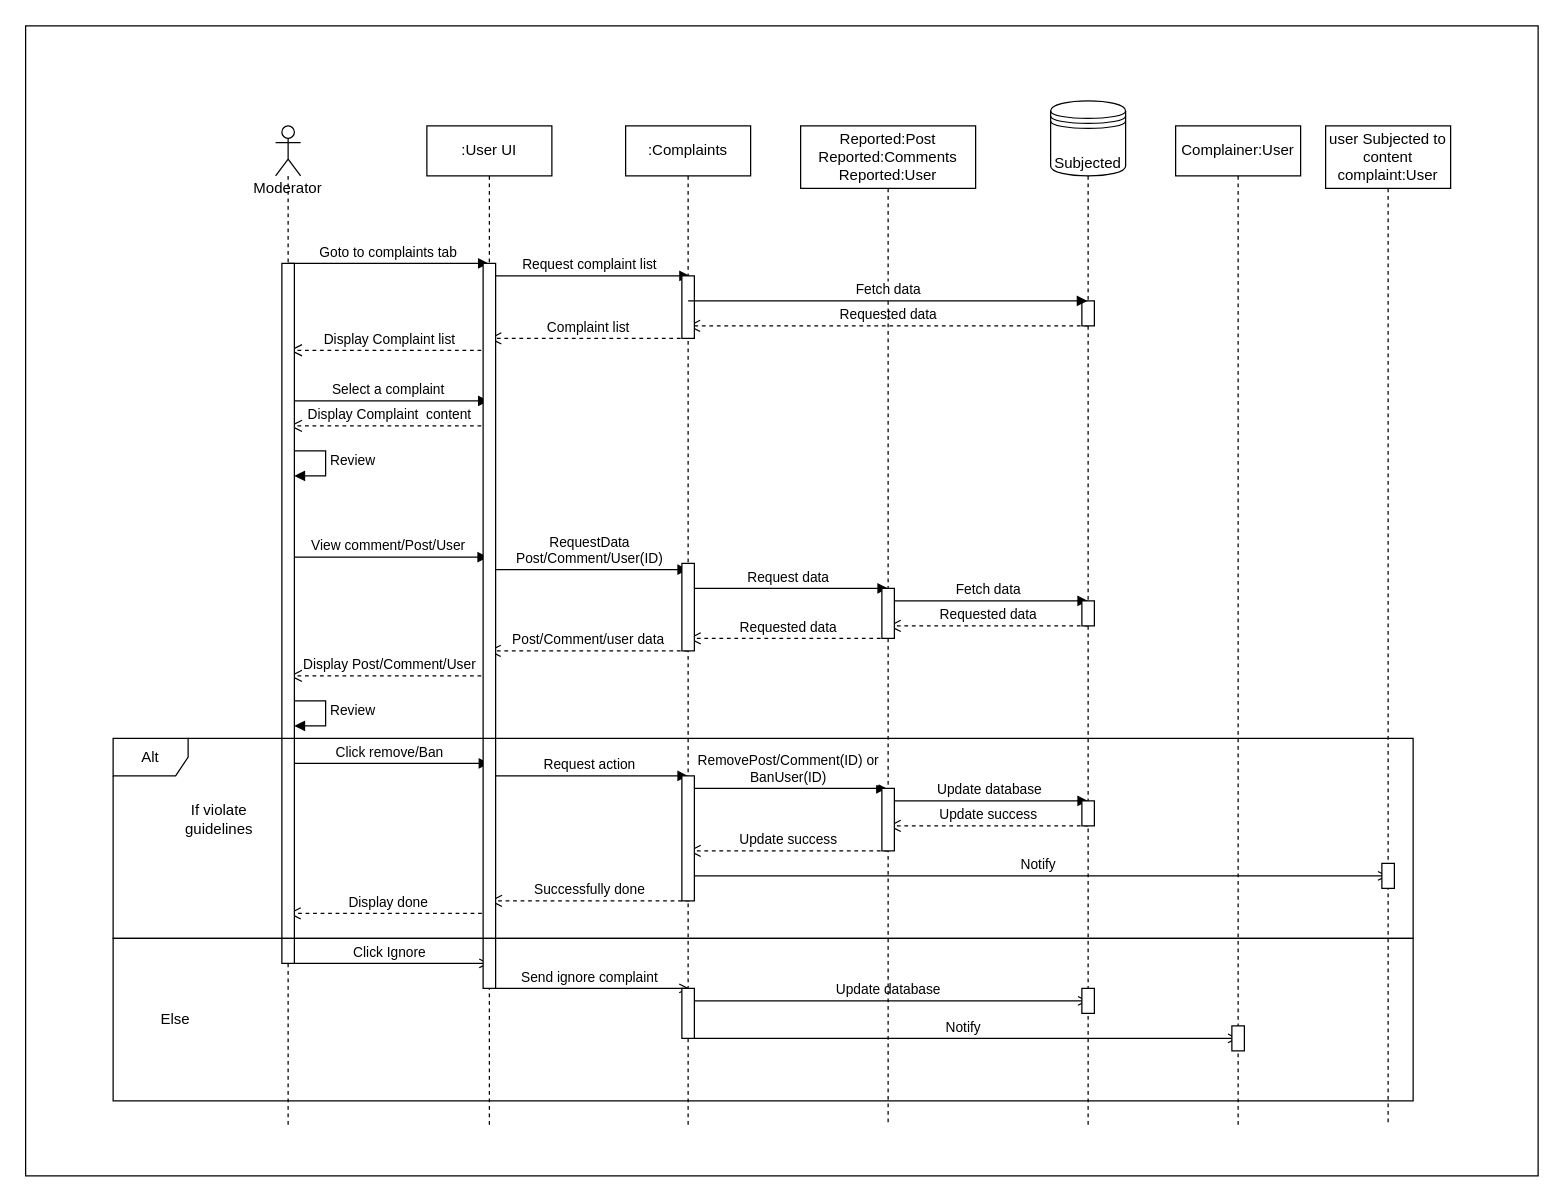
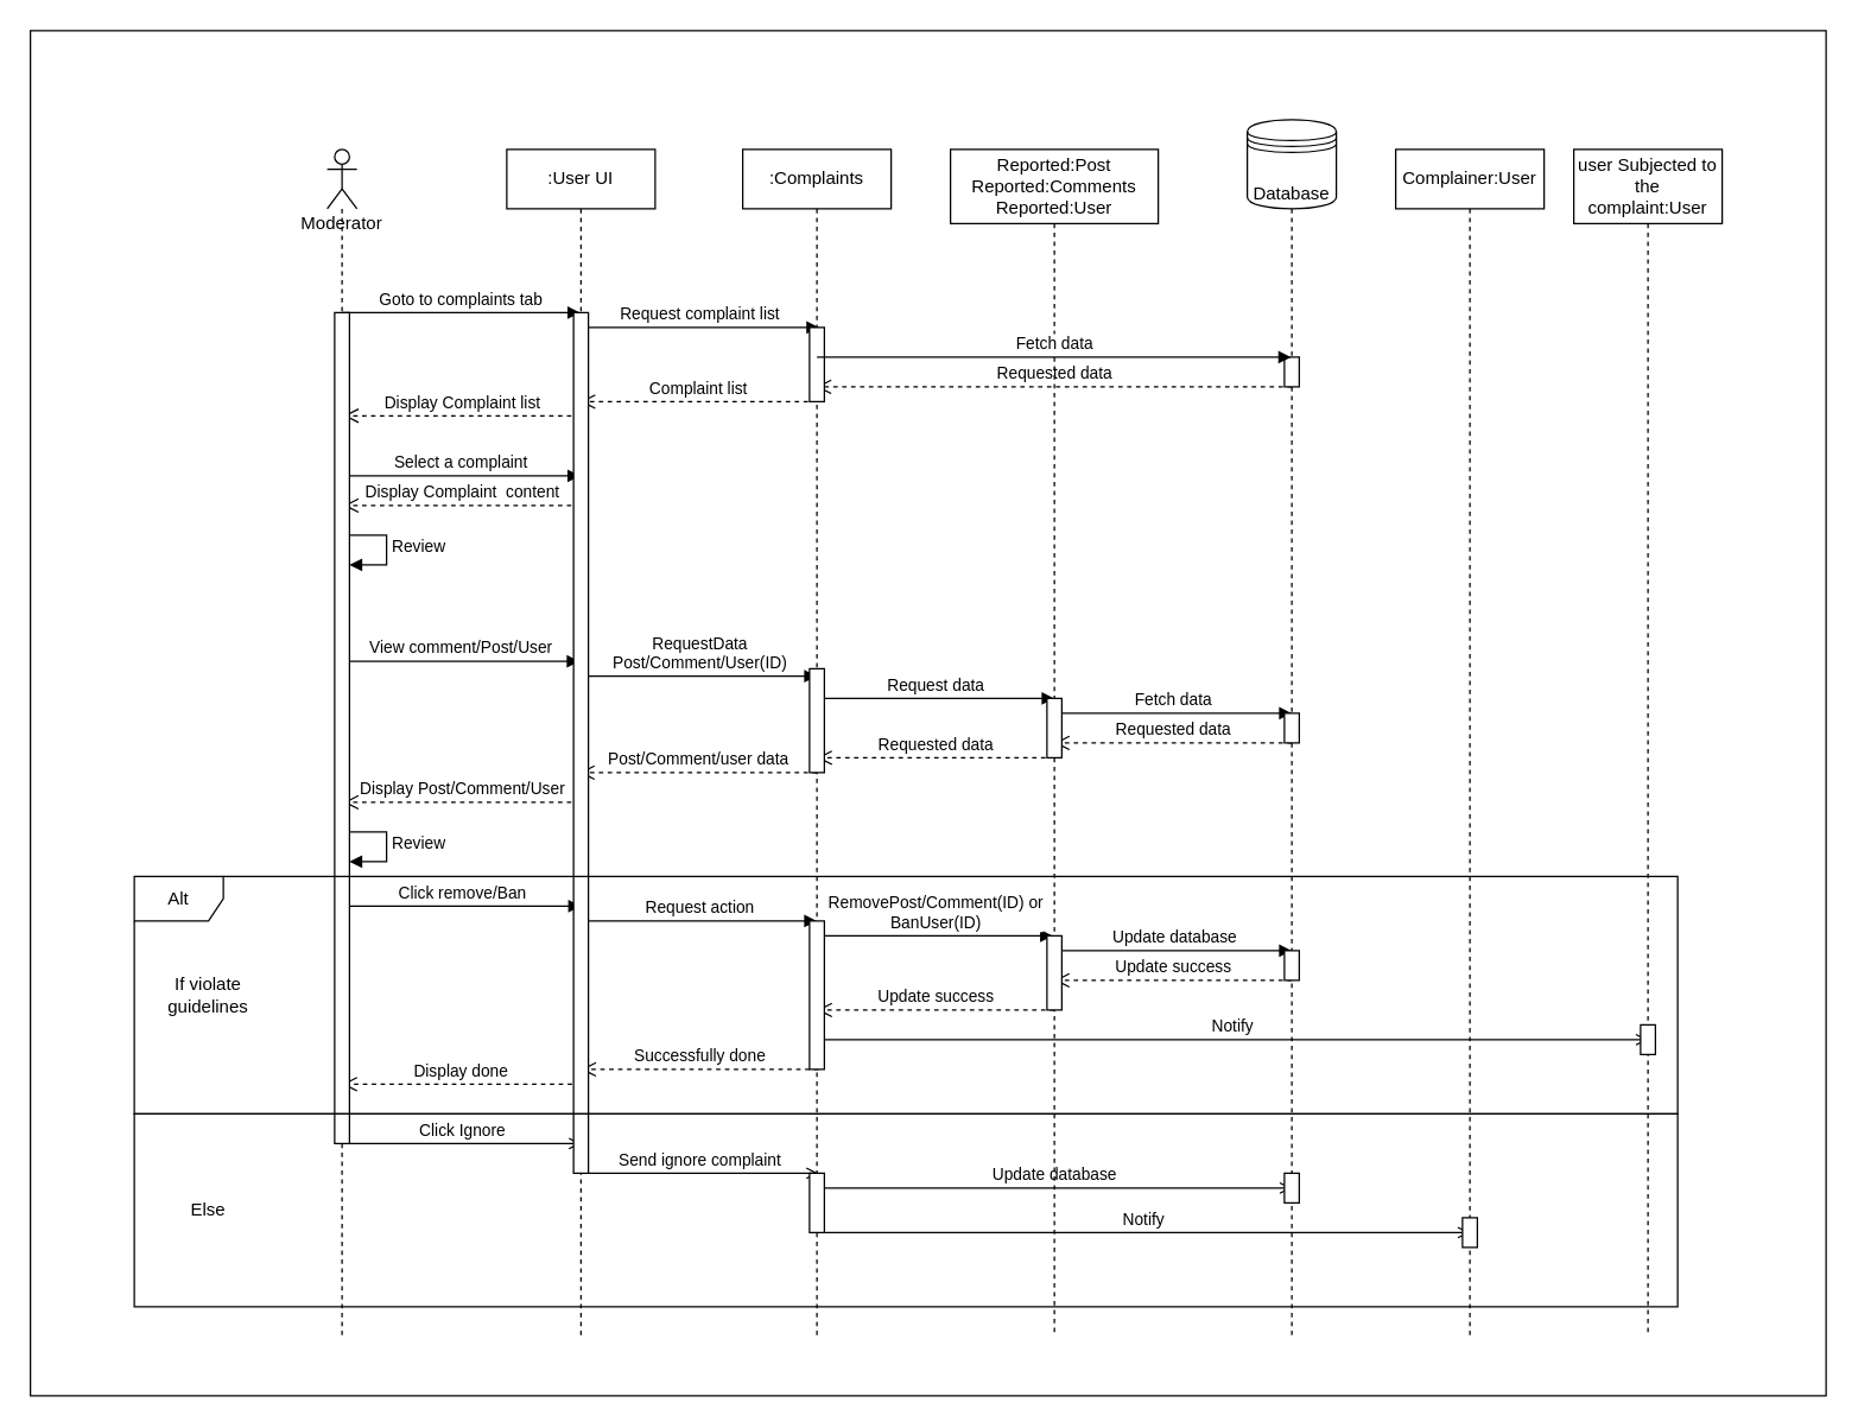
- <mxCell id="56" value="user Subjected to content complaint:User" style="shape=umlLifeline;perimeter=lifelinePerimeter;whiteSpace=wrap;html=1;container=1;collapsible=0;recursiveResize=0;outlineConnect=0;size=50;" vertex="1" parent="1"><mxGeometry x="1060" y="100" width="100" height="800" as="geometry" /></mxCell>
+ <mxCell id="56" value="user Subjected to the complaint:User" style="shape=umlLifeline;perimeter=lifelinePerimeter;whiteSpace=wrap;html=1;container=1;collapsible=0;recursiveResize=0;outlineConnect=0;size=50;" vertex="1" parent="1"><mxGeometry x="1060" y="100" width="100" height="800" as="geometry" /></mxCell>
- <mxCell id="29" value="Subjected" style="shape=umlLifeline;participant=datastore;perimeter=lifelinePerimeter;whiteSpace=wrap;html=1;container=1;collapsible=0;recursiveResize=0;verticalAlign=top;spacingTop=36;outlineConnect=0;size=60;" vertex="1" parent="1"><mxGeometry x="840" y="80" width="60" height="820" as="geometry" /></mxCell>
+ <mxCell id="29" value="Database" style="shape=umlLifeline;participant=datastore;perimeter=lifelinePerimeter;whiteSpace=wrap;html=1;container=1;collapsible=0;recursiveResize=0;verticalAlign=top;spacingTop=36;outlineConnect=0;size=60;" vertex="1" parent="1"><mxGeometry x="840" y="80" width="60" height="820" as="geometry" /></mxCell>
- <mxCell id="50" value="If violate guidelines" style="text;html=1;strokeColor=none;fillColor=none;align=center;verticalAlign=middle;whiteSpace=wrap;rounded=0;" vertex="1" parent="1"><mxGeometry x="145" y="640" width="60" height="30" as="geometry" /></mxCell>
+ <mxCell id="50" value="If violate guidelines" style="text;html=1;strokeColor=none;fillColor=none;align=center;verticalAlign=middle;whiteSpace=wrap;rounded=0;" vertex="1" parent="1"><mxGeometry x="110" y="655" width="60" height="30" as="geometry" /></mxCell>
